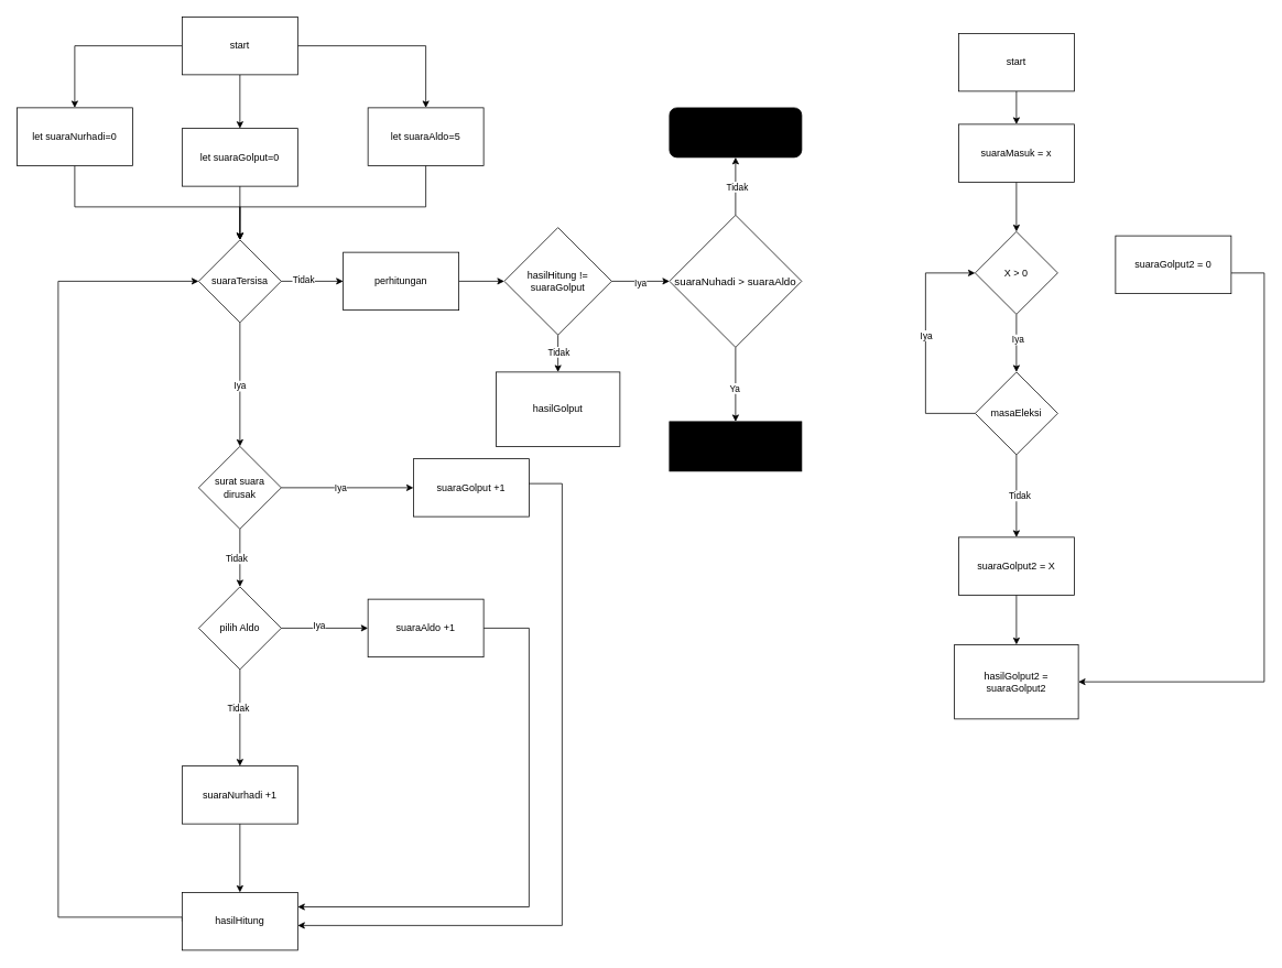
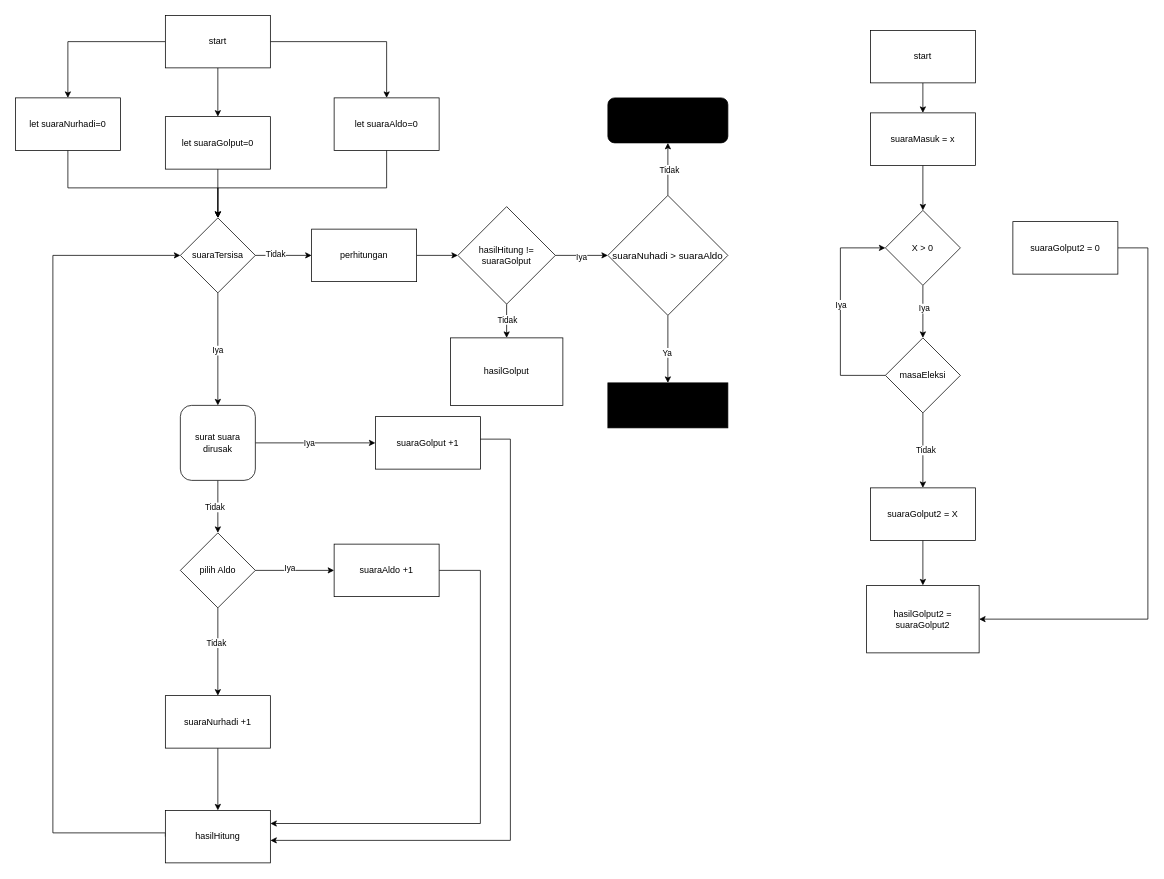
- <mxCell id="27" value="let suaraAldo=5" style="rounded=0;whiteSpace=wrap;html=1;fillColor=light-dark(#FFFFFF,#FFFFFF);fontColor=light-dark(#000000,#000000);" parent="1" vertex="1"><mxGeometry x="445" y="130" width="140" height="70" as="geometry" /></mxCell>
+ <mxCell id="27" value="let suaraAldo=0" style="rounded=0;whiteSpace=wrap;html=1;fillColor=light-dark(#FFFFFF,#FFFFFF);fontColor=light-dark(#000000,#000000);" parent="1" vertex="1"><mxGeometry x="445" y="130" width="140" height="70" as="geometry" /></mxCell>
- <mxCell id="44" value="suaraGolput2 = 0" style="rounded=0;whiteSpace=wrap;html=1;fillColor=light-dark(#FFFFFF,#F6F6F6);fontColor=light-dark(#000000,#000000);" parent="1" vertex="1"><mxGeometry x="1350" y="285" width="140" height="70" as="geometry" /></mxCell>
+ <mxCell id="44" value="suaraGolput2 = 0" style="rounded=0;whiteSpace=wrap;html=1;fillColor=light-dark(#FFFFFF,#F6F6F6);fontColor=light-dark(#000000,#000000);" parent="1" vertex="1"><mxGeometry x="1350" y="295" width="140" height="70" as="geometry" /></mxCell>
- <mxCell id="12" value="surat suara dirusak" style="rhombus;whiteSpace=wrap;html=1;fillColor=light-dark(#FFFFFF,#FFFFFF);fontColor=light-dark(#000000,#0F0F0F);" parent="1" vertex="1"><mxGeometry x="239.97" y="540" width="100" height="100" as="geometry" /></mxCell>
+ <mxCell id="12" value="surat suara dirusak" style="whiteSpace=wrap;html=1;fillColor=light-dark(#FFFFFF,#FFFFFF);fontColor=light-dark(#000000,#0F0F0F);rounded=1;" parent="1" vertex="1"><mxGeometry x="239.97" y="540" width="100" height="100" as="geometry" /></mxCell>
